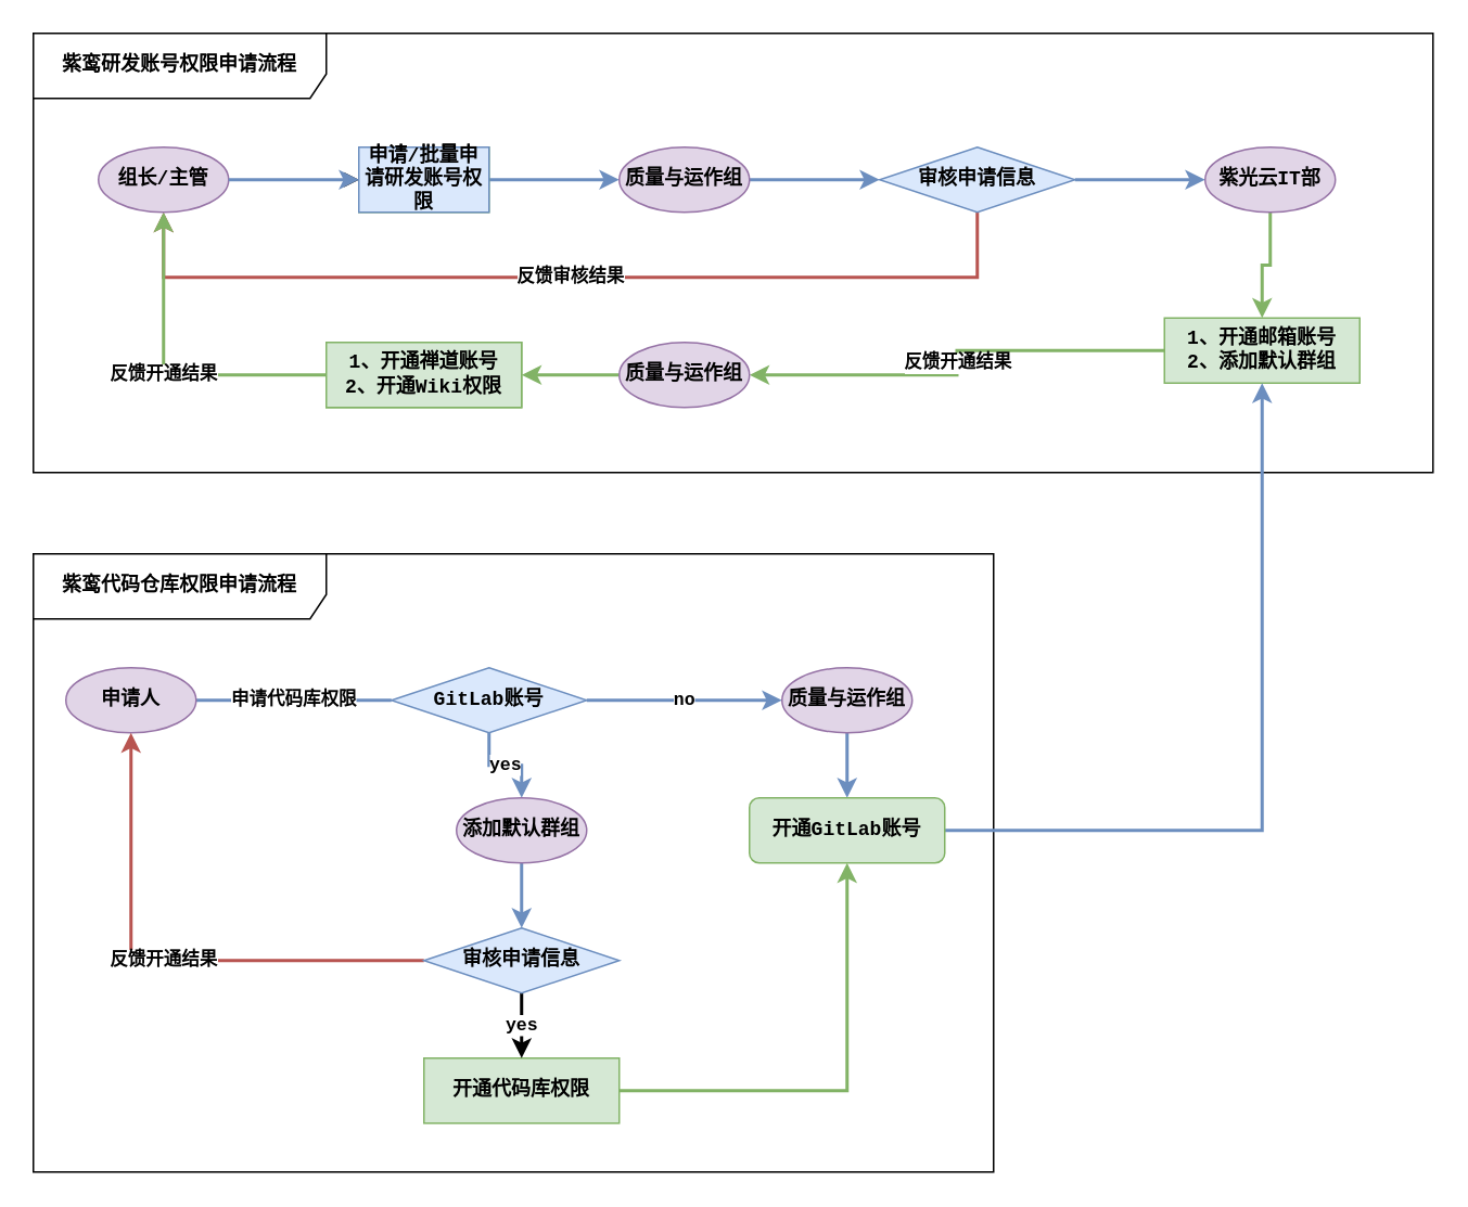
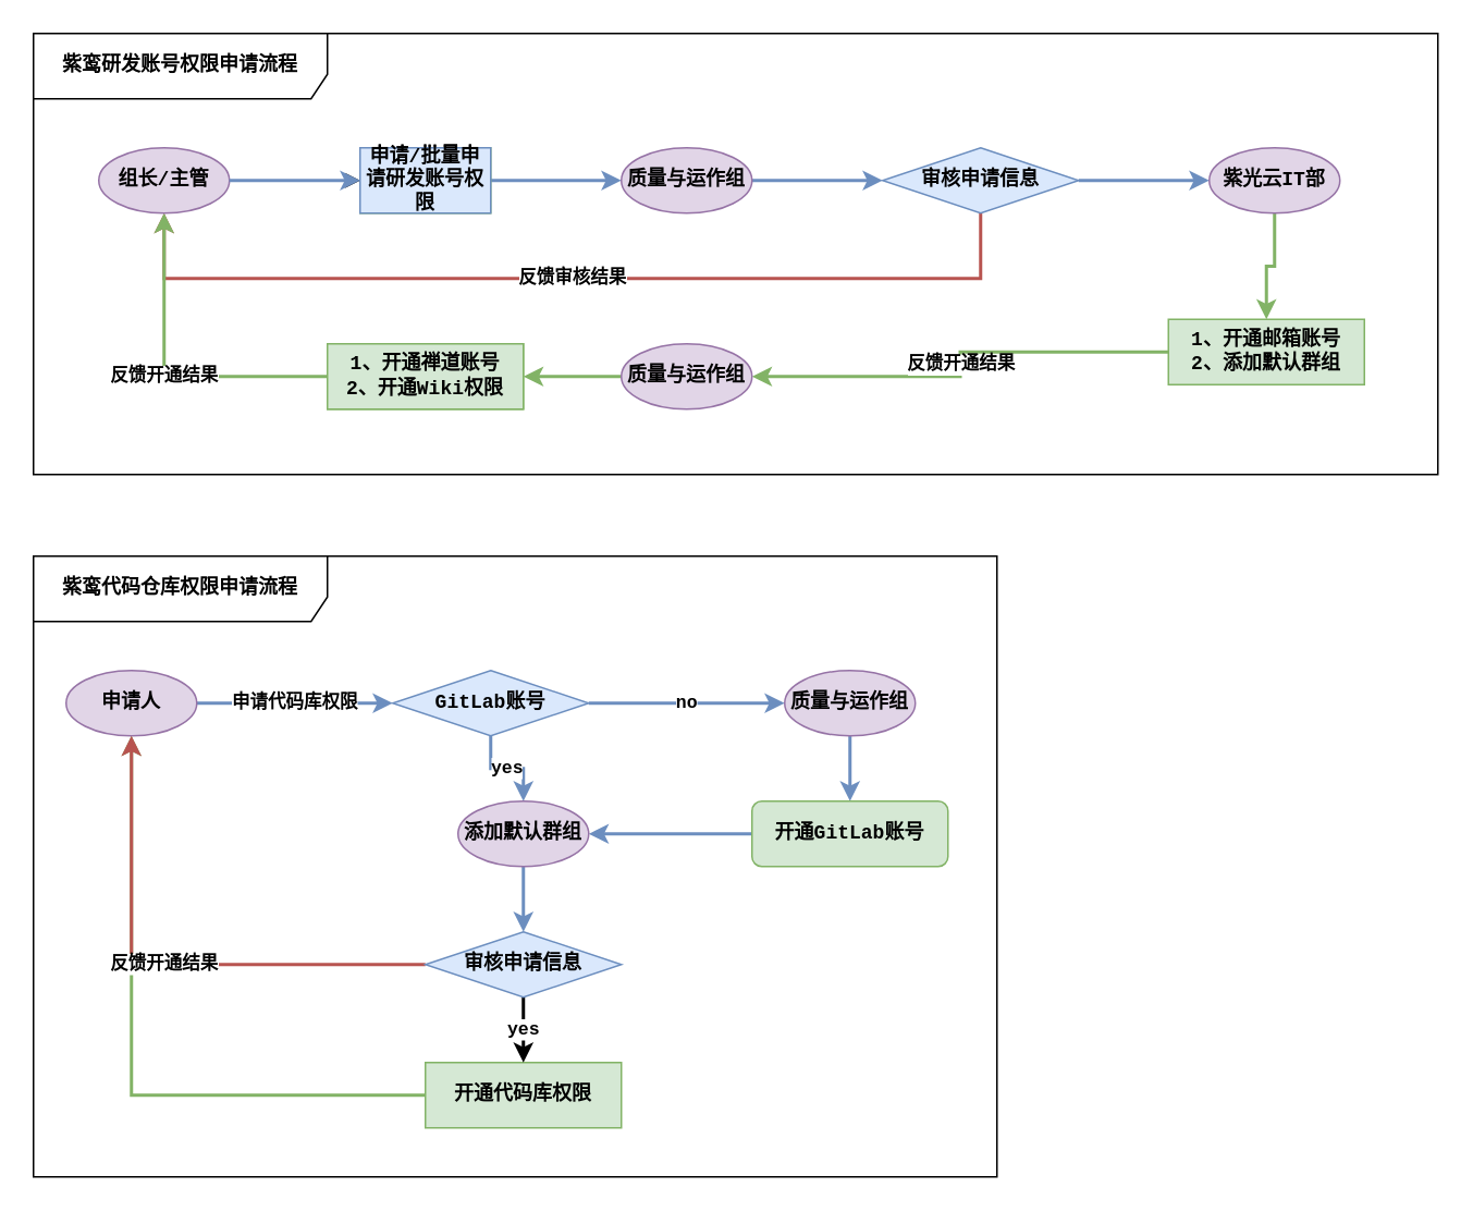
- <mxCell id="27" value="申请代码库权限" style="edgeStyle=orthogonalEdgeStyle;rounded=0;orthogonalLoop=1;jettySize=auto;html=1;entryX=0;entryY=0.5;entryDx=0;entryDy=0;strokeWidth=2;fillColor=#dae8fc;strokeColor=#6c8ebf;fontStyle=1;fontFamily=Courier New;endArrow=none;" parent="1" source="28" target="31" edge="1"><mxGeometry relative="1" as="geometry" /></mxCell>
+ <mxCell id="27" value="申请代码库权限" style="edgeStyle=orthogonalEdgeStyle;rounded=0;orthogonalLoop=1;jettySize=auto;html=1;entryX=0;entryY=0.5;entryDx=0;entryDy=0;strokeWidth=2;fillColor=#dae8fc;strokeColor=#6c8ebf;fontStyle=1;fontFamily=Courier New;" parent="1" source="28" target="31" edge="1"><mxGeometry relative="1" as="geometry" /></mxCell>
- <mxCell id="34" style="edgeStyle=orthogonalEdgeStyle;rounded=0;orthogonalLoop=1;jettySize=auto;html=1;strokeWidth=2;fillColor=#dae8fc;strokeColor=#6c8ebf;fontStyle=1;fontFamily=Courier New;" parent="1" source="35" target="6" edge="1"><mxGeometry relative="1" as="geometry" /></mxCell>
+ <mxCell id="34" style="edgeStyle=orthogonalEdgeStyle;rounded=0;orthogonalLoop=1;jettySize=auto;html=1;entryX=1;entryY=0.5;entryDx=0;entryDy=0;strokeWidth=2;fillColor=#dae8fc;strokeColor=#6c8ebf;fontStyle=1;fontFamily=Courier New;" parent="1" source="35" target="37" edge="1"><mxGeometry relative="1" as="geometry" /></mxCell>
- <mxCell id="25" style="edgeStyle=orthogonalEdgeStyle;rounded=0;orthogonalLoop=1;jettySize=auto;html=1;strokeWidth=2;fillColor=#d5e8d4;strokeColor=#82b366;fontStyle=1;fontFamily=Courier New;" parent="1" source="26" target="35" edge="1"><mxGeometry relative="1" as="geometry"><mxPoint x="160" y="450" as="targetPoint" /></mxGeometry></mxCell>
+ <mxCell id="25" style="edgeStyle=orthogonalEdgeStyle;rounded=0;orthogonalLoop=1;jettySize=auto;html=1;strokeWidth=2;fillColor=#d5e8d4;strokeColor=#82b366;fontStyle=1;entryX=0.5;entryY=1;entryDx=0;entryDy=0;fontFamily=Courier New;" parent="1" source="26" target="28" edge="1"><mxGeometry relative="1" as="geometry"><mxPoint x="160" y="450" as="targetPoint" /></mxGeometry></mxCell>
